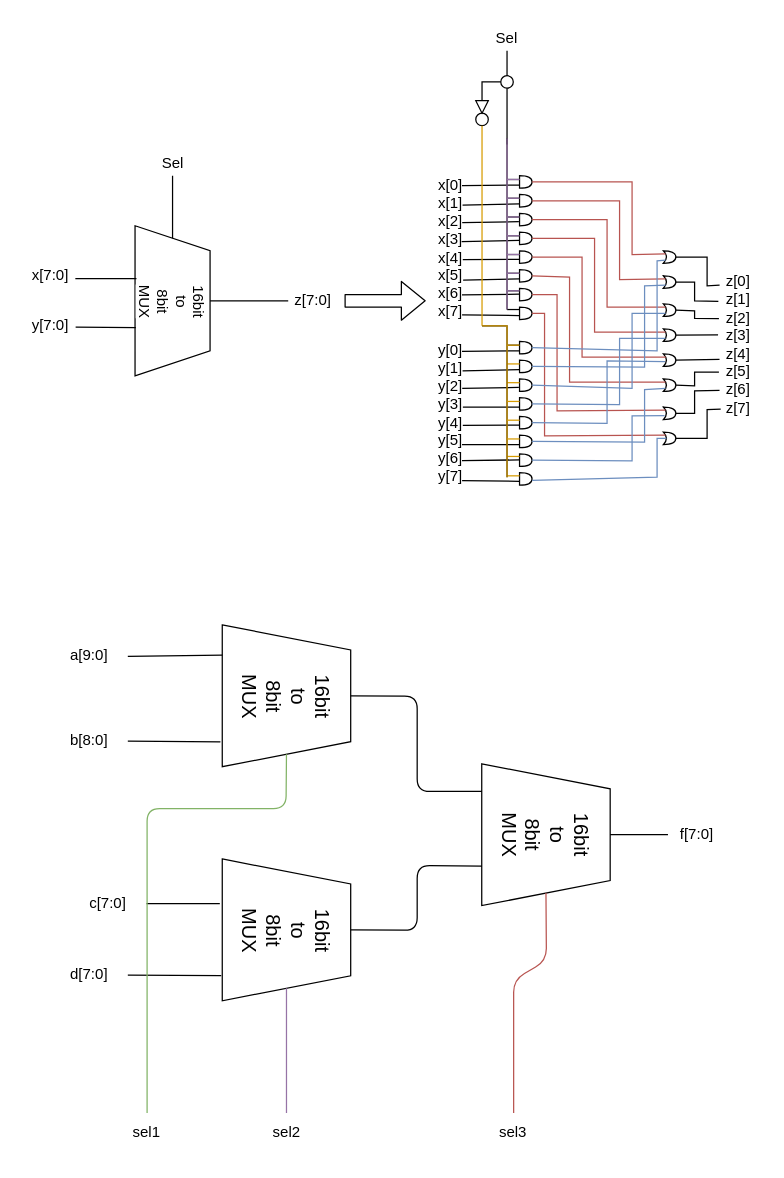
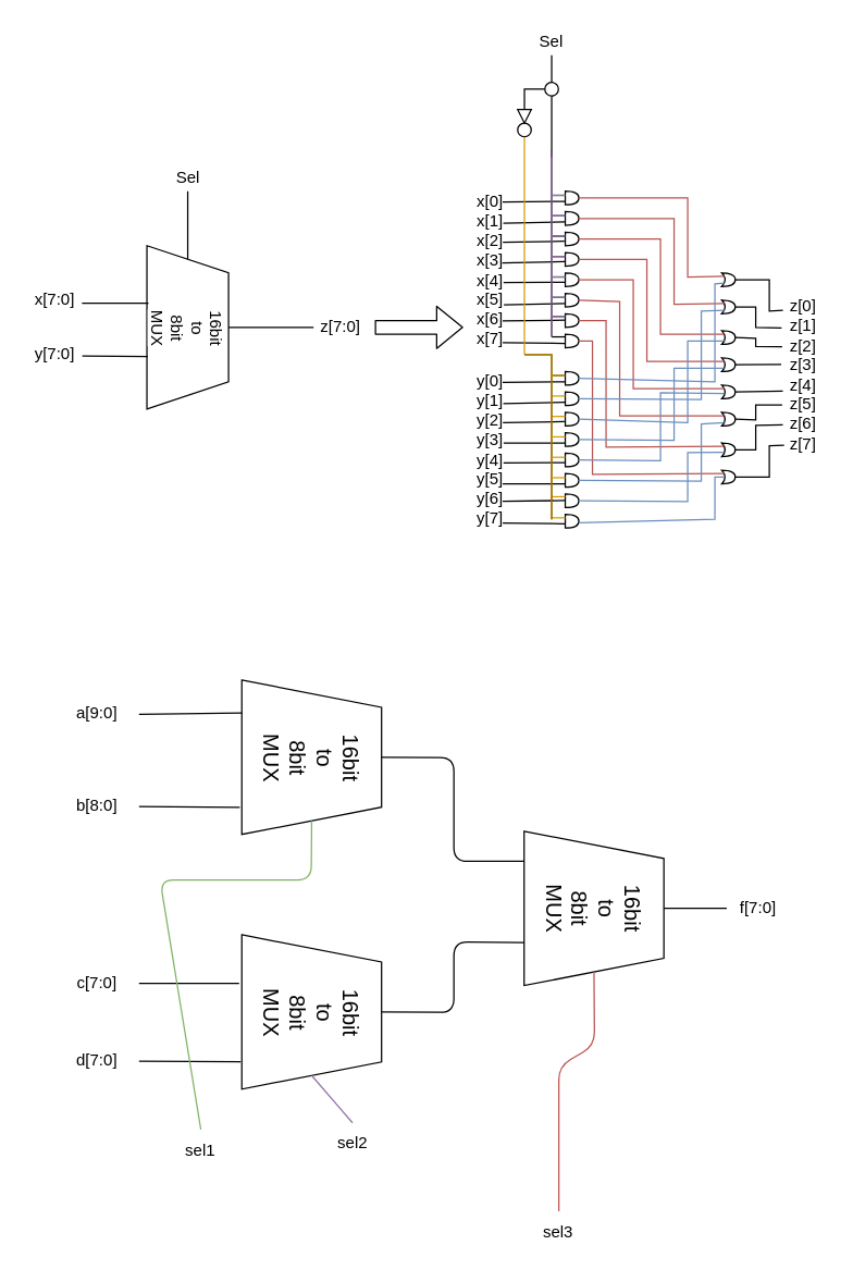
- <mxCell id="122" value="c[7:0]" style="text;html=1;strokeColor=none;fillColor=none;align=center;verticalAlign=middle;whiteSpace=wrap;rounded=0;" vertex="1" parent="119"><mxGeometry x="15" y="206.957" width="61.714" height="30.435" as="geometry" /></mxCell>
+ <mxCell id="122" value="c[7:0]" style="text;html=1;strokeColor=none;fillColor=none;align=center;verticalAlign=middle;whiteSpace=wrap;rounded=0;" vertex="1" parent="119"><mxGeometry y="206.957" width="61.714" height="30.435" as="geometry" /></mxCell>
- <mxCell id="125" value="sel1" style="text;html=1;strokeColor=none;fillColor=none;align=center;verticalAlign=middle;whiteSpace=wrap;rounded=0;" vertex="1" parent="119"><mxGeometry x="46.286" y="389.565" width="61.714" height="30.435" as="geometry" /></mxCell>
+ <mxCell id="125" value="sel1" style="text;html=1;strokeColor=none;fillColor=none;align=center;verticalAlign=middle;whiteSpace=wrap;rounded=0;" vertex="1" parent="119"><mxGeometry x="76.286" y="329.565" width="61.714" height="30.435" as="geometry" /></mxCell>
- <mxCell id="126" value="sel2" style="text;html=1;strokeColor=none;fillColor=none;align=center;verticalAlign=middle;whiteSpace=wrap;rounded=0;" vertex="1" parent="119"><mxGeometry x="157.757" y="389.565" width="61.714" height="30.435" as="geometry" /></mxCell>
+ <mxCell id="126" value="sel2" style="text;html=1;strokeColor=none;fillColor=none;align=center;verticalAlign=middle;whiteSpace=wrap;rounded=0;" vertex="1" parent="119"><mxGeometry x="187.757" y="324.565" width="61.714" height="30.435" as="geometry" /></mxCell>
